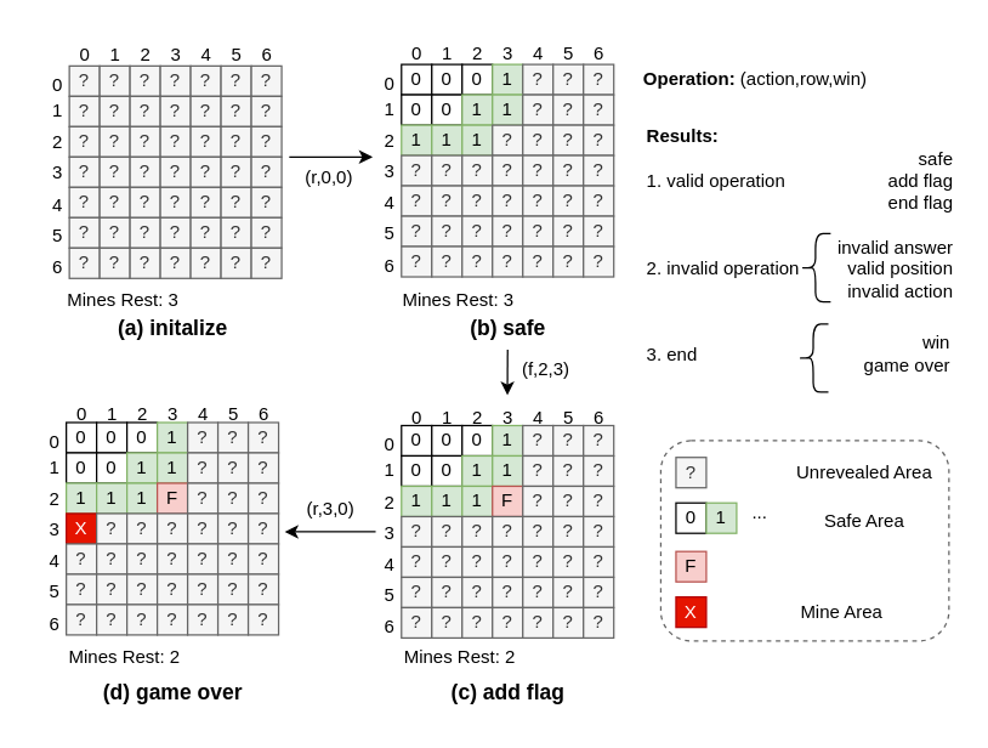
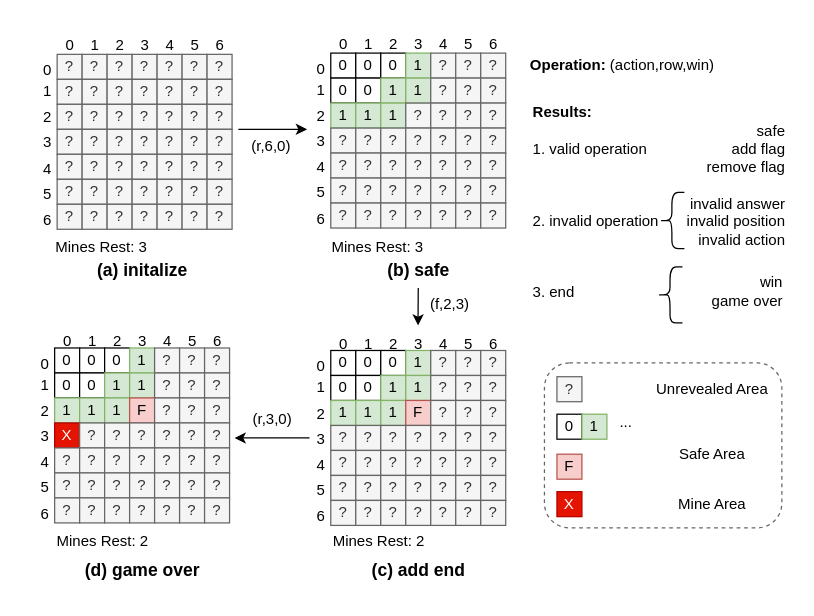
- <mxCell id="52" value="(r,0,0)" style="text;html=1;align=center;verticalAlign=middle;resizable=0;points=[];autosize=1;strokeColor=none;fillColor=none;" vertex="1" parent="1"><mxGeometry x="191" y="102" width="50" height="30" as="geometry" /></mxCell>
+ <mxCell id="52" value="(r,6,0)" style="text;html=1;align=center;verticalAlign=middle;resizable=0;points=[];autosize=1;strokeColor=none;fillColor=none;" vertex="1" parent="1"><mxGeometry x="191" y="102" width="50" height="30" as="geometry" /></mxCell>
- <mxCell id="228" value="safe&lt;div&gt;add flag&lt;/div&gt;&lt;div style=&quot;&quot;&gt;end flag&lt;/div&gt;" style="text;html=1;align=right;verticalAlign=middle;resizable=0;points=[];autosize=1;strokeColor=none;fillColor=none;" vertex="1" parent="1"><mxGeometry x="539" y="89" width="90" height="60" as="geometry" /></mxCell>
+ <mxCell id="228" value="safe&lt;div&gt;add flag&lt;/div&gt;&lt;div style=&quot;&quot;&gt;remove flag&lt;/div&gt;" style="text;html=1;align=right;verticalAlign=middle;resizable=0;points=[];autosize=1;strokeColor=none;fillColor=none;" vertex="1" parent="1"><mxGeometry x="539" y="89" width="90" height="60" as="geometry" /></mxCell>
- <mxCell id="229" value="&lt;div&gt;invalid answer&lt;/div&gt;valid position&lt;div&gt;invalid action&lt;/div&gt;&lt;div&gt;&lt;br&gt;&lt;/div&gt;" style="text;html=1;align=right;verticalAlign=middle;resizable=0;points=[];autosize=1;strokeColor=none;fillColor=none;" vertex="1" parent="1"><mxGeometry x="529" y="149" width="100" height="70" as="geometry" /></mxCell>
+ <mxCell id="229" value="&lt;div&gt;invalid answer&lt;/div&gt;invalid position&lt;div&gt;invalid action&lt;/div&gt;&lt;div&gt;&lt;br&gt;&lt;/div&gt;" style="text;html=1;align=right;verticalAlign=middle;resizable=0;points=[];autosize=1;strokeColor=none;fillColor=none;" vertex="1" parent="1"><mxGeometry x="529" y="149" width="100" height="70" as="geometry" /></mxCell>
- <mxCell id="224" value="&lt;div style=&quot;line-height: 120%;&quot;&gt;Safe Area&lt;/div&gt;" style="text;html=1;align=center;verticalAlign=middle;resizable=0;points=[];autosize=1;strokeColor=none;fillColor=none;" vertex="1" parent="1"><mxGeometry x="529" y="328" width="80" height="30" as="geometry" /></mxCell>
+ <mxCell id="224" value="&lt;div style=&quot;line-height: 120%;&quot;&gt;Safe Area&lt;/div&gt;" style="text;html=1;align=center;verticalAlign=middle;resizable=0;points=[];autosize=1;strokeColor=none;fillColor=none;" vertex="1" parent="1"><mxGeometry x="529" y="348" width="80" height="30" as="geometry" /></mxCell>
- <mxCell id="225" value="&lt;div style=&quot;line-height: 120%;&quot;&gt;Mine Area&lt;/div&gt;" style="text;html=1;align=center;verticalAlign=middle;resizable=0;points=[];autosize=1;strokeColor=none;fillColor=none;" vertex="1" parent="1"><mxGeometry x="514" y="388" width="80" height="30" as="geometry" /></mxCell>
+ <mxCell id="225" value="&lt;div style=&quot;line-height: 120%;&quot;&gt;Mine Area&lt;/div&gt;" style="text;html=1;align=center;verticalAlign=middle;resizable=0;points=[];autosize=1;strokeColor=none;fillColor=none;" vertex="1" parent="1"><mxGeometry x="529" y="388" width="80" height="30" as="geometry" /></mxCell>
- <mxCell id="216" value="(c) add flag" style="text;html=1;align=center;verticalAlign=middle;resizable=0;points=[];autosize=1;strokeColor=none;fillColor=none;fontSize=14;fontStyle=1" vertex="1" parent="1"><mxGeometry x="288.5" y="441" width="90" height="30" as="geometry" /></mxCell>
+ <mxCell id="216" value="(c) add end" style="text;html=1;align=center;verticalAlign=middle;resizable=0;points=[];autosize=1;strokeColor=none;fillColor=none;fontSize=14;fontStyle=1" vertex="1" parent="1"><mxGeometry x="288.5" y="441" width="90" height="30" as="geometry" /></mxCell>
